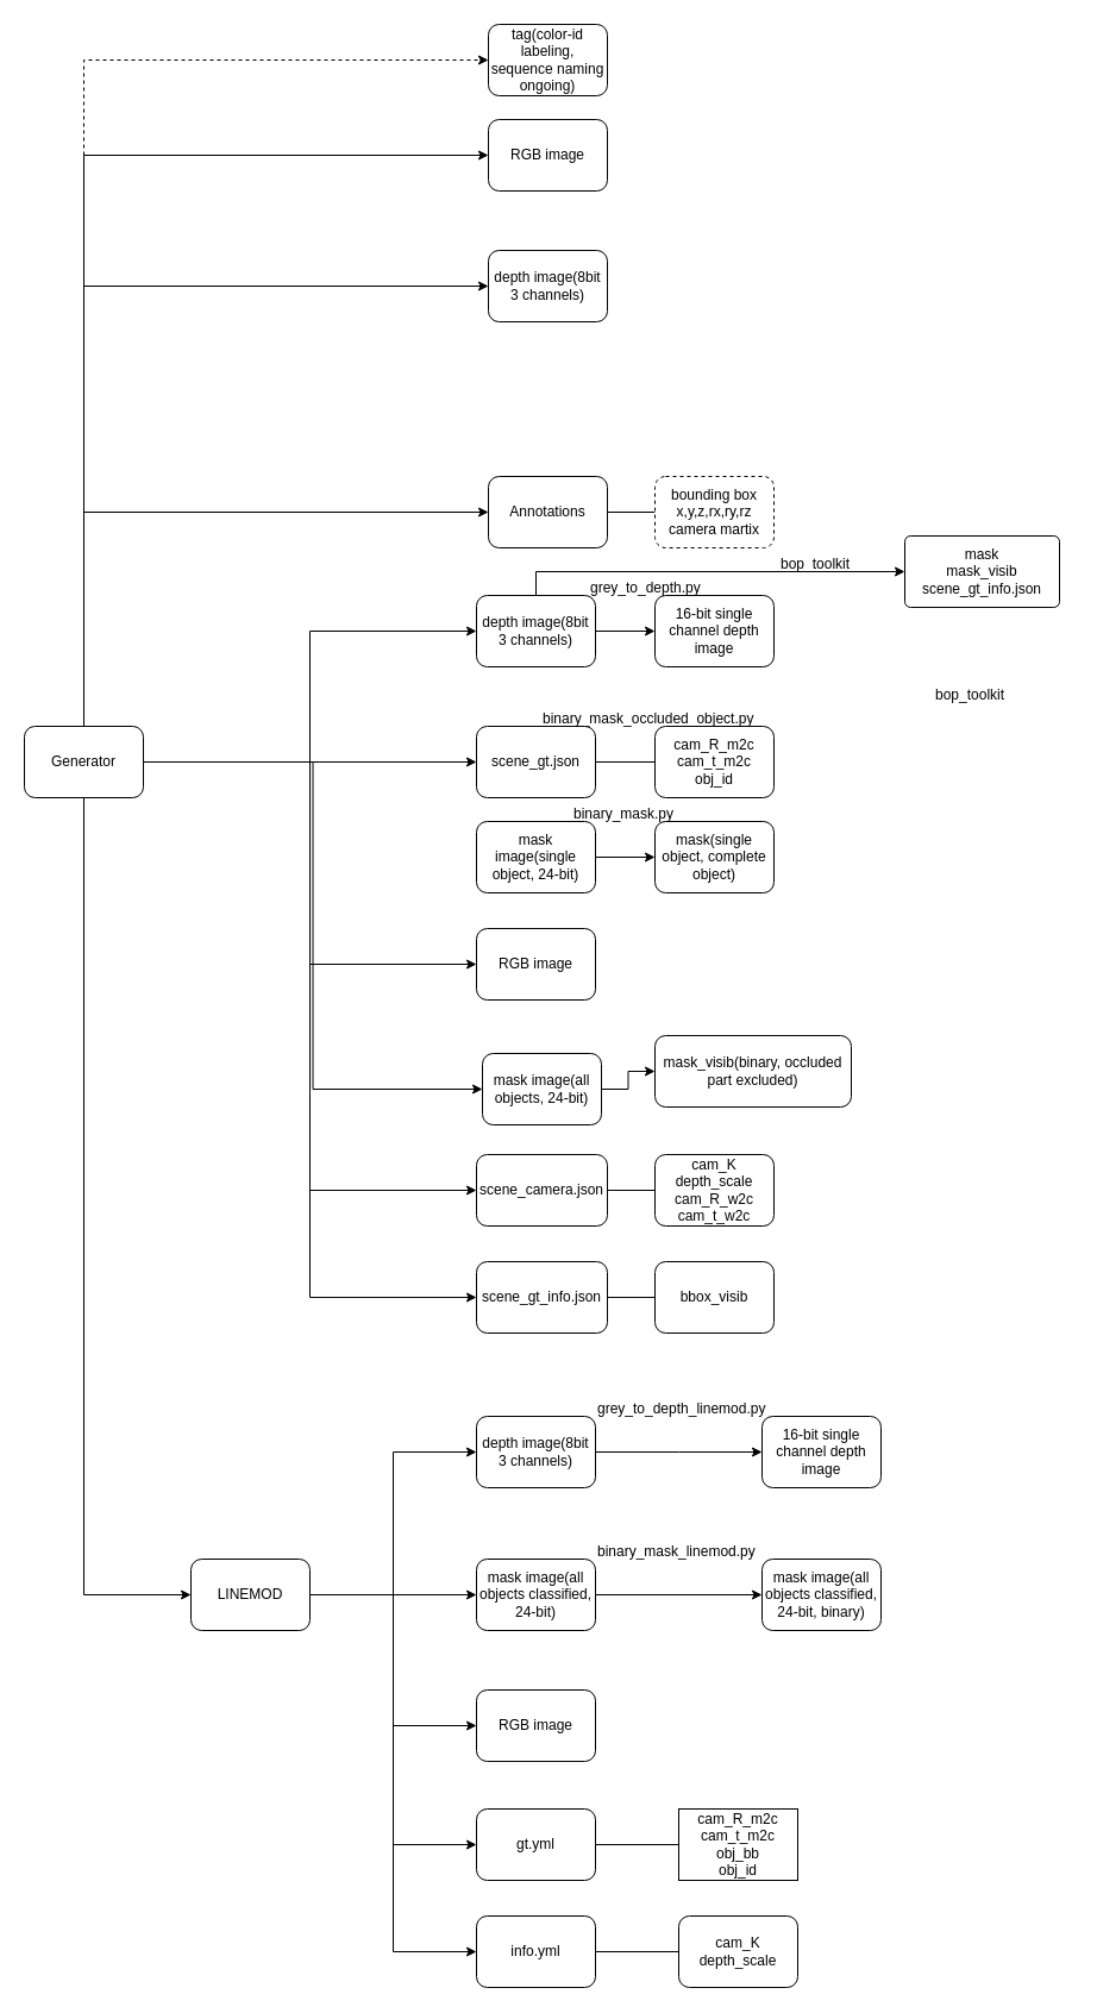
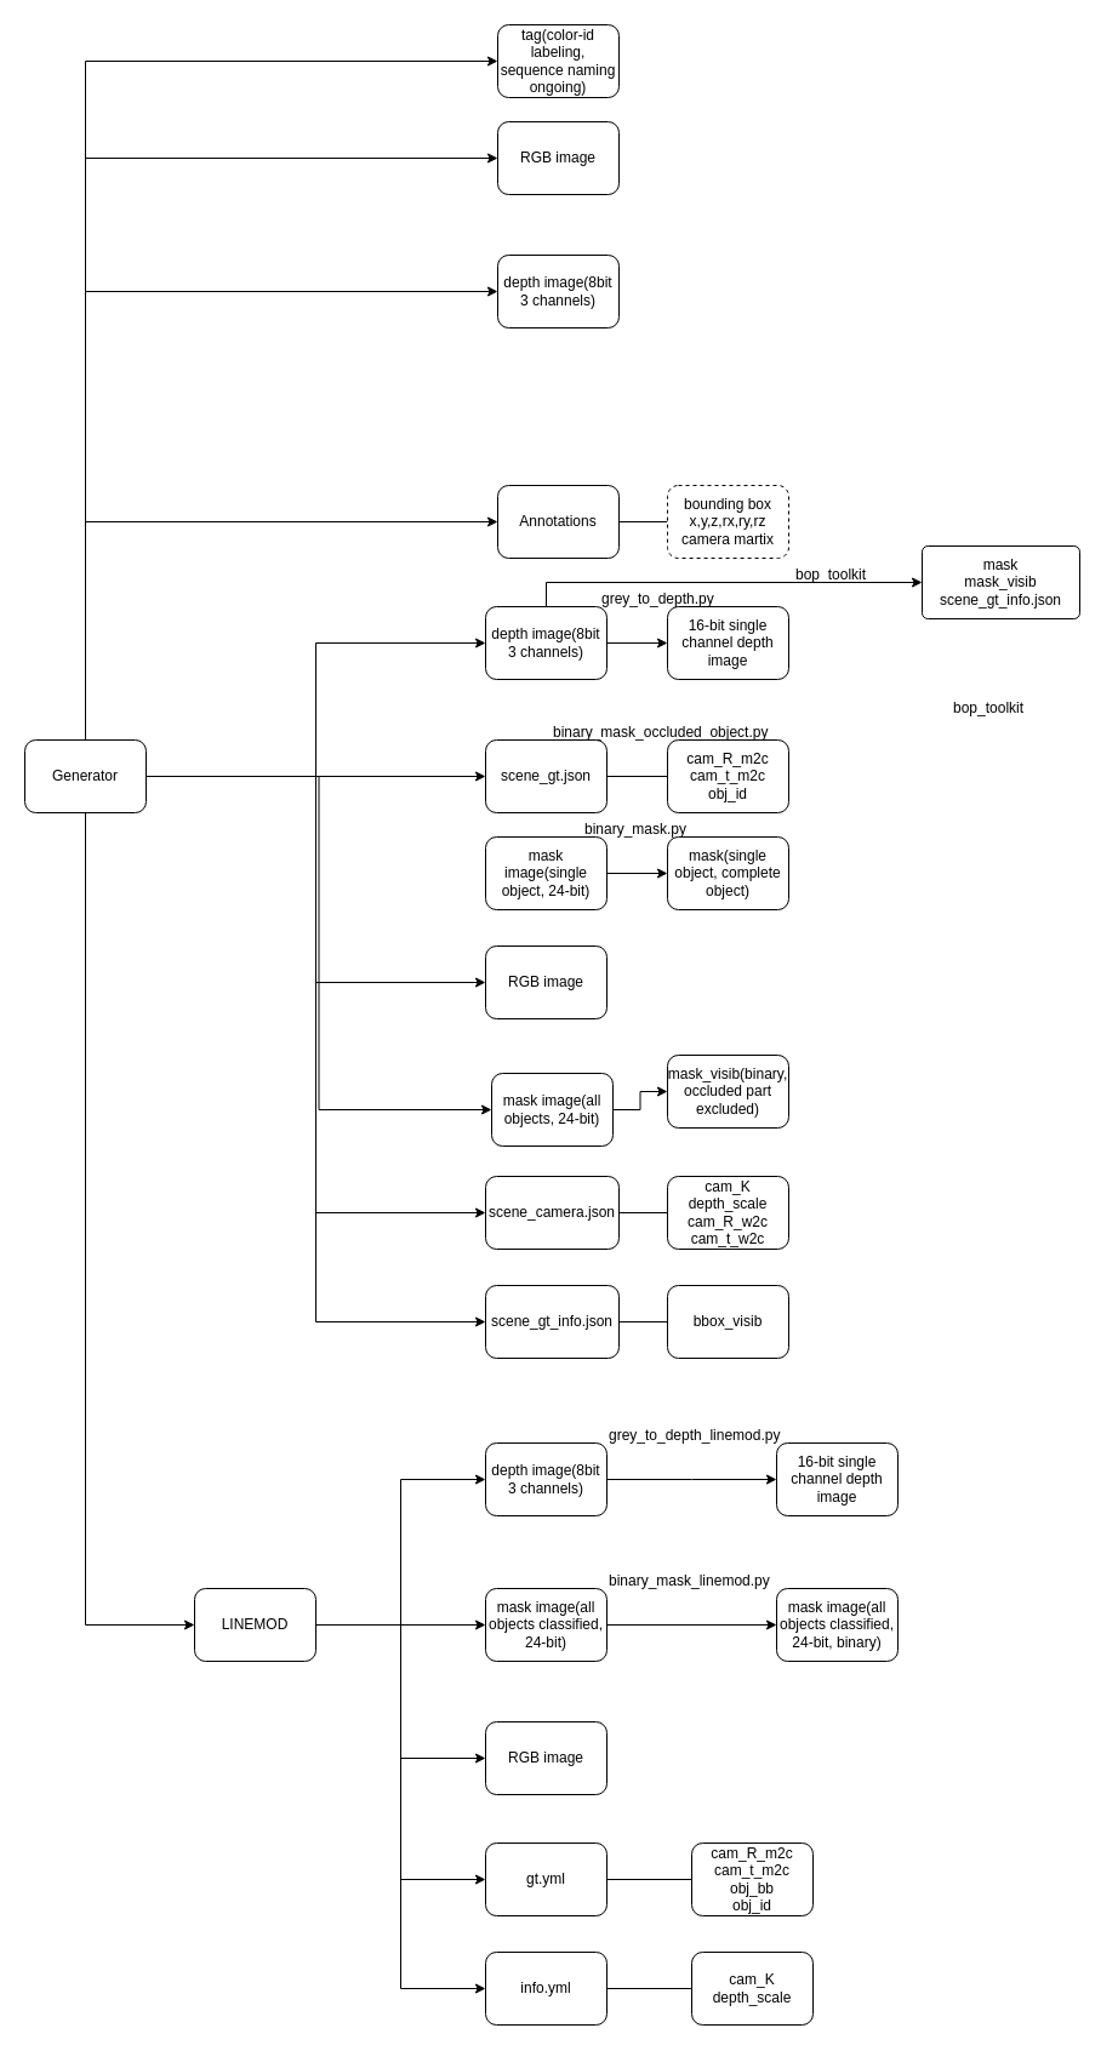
- <mxCell id="4" style="edgeStyle=orthogonalEdgeStyle;rounded=0;orthogonalLoop=1;jettySize=auto;html=1;exitX=0.5;exitY=0;exitDx=0;exitDy=0;entryX=0;entryY=0.5;entryDx=0;entryDy=0;dashed=1;" edge="1" parent="1" source="13" target="25"><mxGeometry relative="1" as="geometry"><mxPoint x="226.19" y="48.11" as="targetPoint" /></mxGeometry></mxCell>
+ <mxCell id="4" style="edgeStyle=orthogonalEdgeStyle;rounded=0;orthogonalLoop=1;jettySize=auto;html=1;exitX=0.5;exitY=0;exitDx=0;exitDy=0;entryX=0;entryY=0.5;entryDx=0;entryDy=0;" edge="1" parent="1" source="13" target="25"><mxGeometry relative="1" as="geometry"><mxPoint x="226.19" y="48.11" as="targetPoint" /></mxGeometry></mxCell>
- <mxCell id="34" value="mask_visib(binary, occluded part excluded)" style="rounded=1;whiteSpace=wrap;html=1;" vertex="1" parent="1"><mxGeometry x="550" y="870" width="165" height="60" as="geometry" /></mxCell>
+ <mxCell id="34" value="mask_visib(binary, occluded part excluded)" style="rounded=1;whiteSpace=wrap;html=1;" vertex="1" parent="1"><mxGeometry x="550" y="870" width="100" height="60" as="geometry" /></mxCell>
- <mxCell id="65" value="cam_R_m2c&lt;br&gt;cam_t_m2c&lt;br&gt;obj_bb&lt;br&gt;obj_id" style="whiteSpace=wrap;html=1;rounded=0;" vertex="1" parent="1"><mxGeometry x="570" y="1520" width="100" height="60" as="geometry" /></mxCell>
+ <mxCell id="65" value="cam_R_m2c&lt;br&gt;cam_t_m2c&lt;br&gt;obj_bb&lt;br&gt;obj_id" style="rounded=1;whiteSpace=wrap;html=1;" vertex="1" parent="1"><mxGeometry x="570" y="1520" width="100" height="60" as="geometry" /></mxCell>
